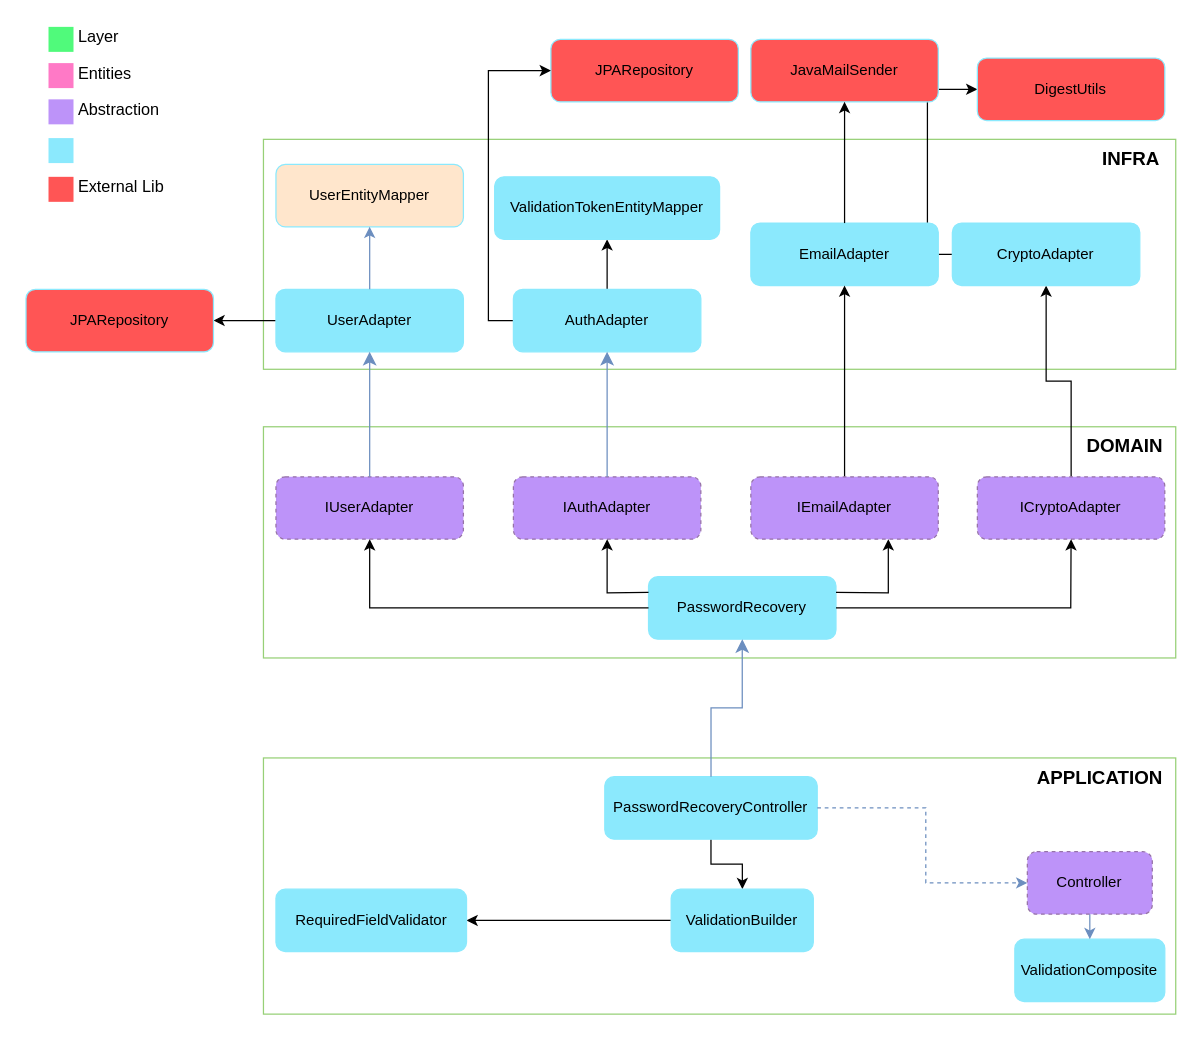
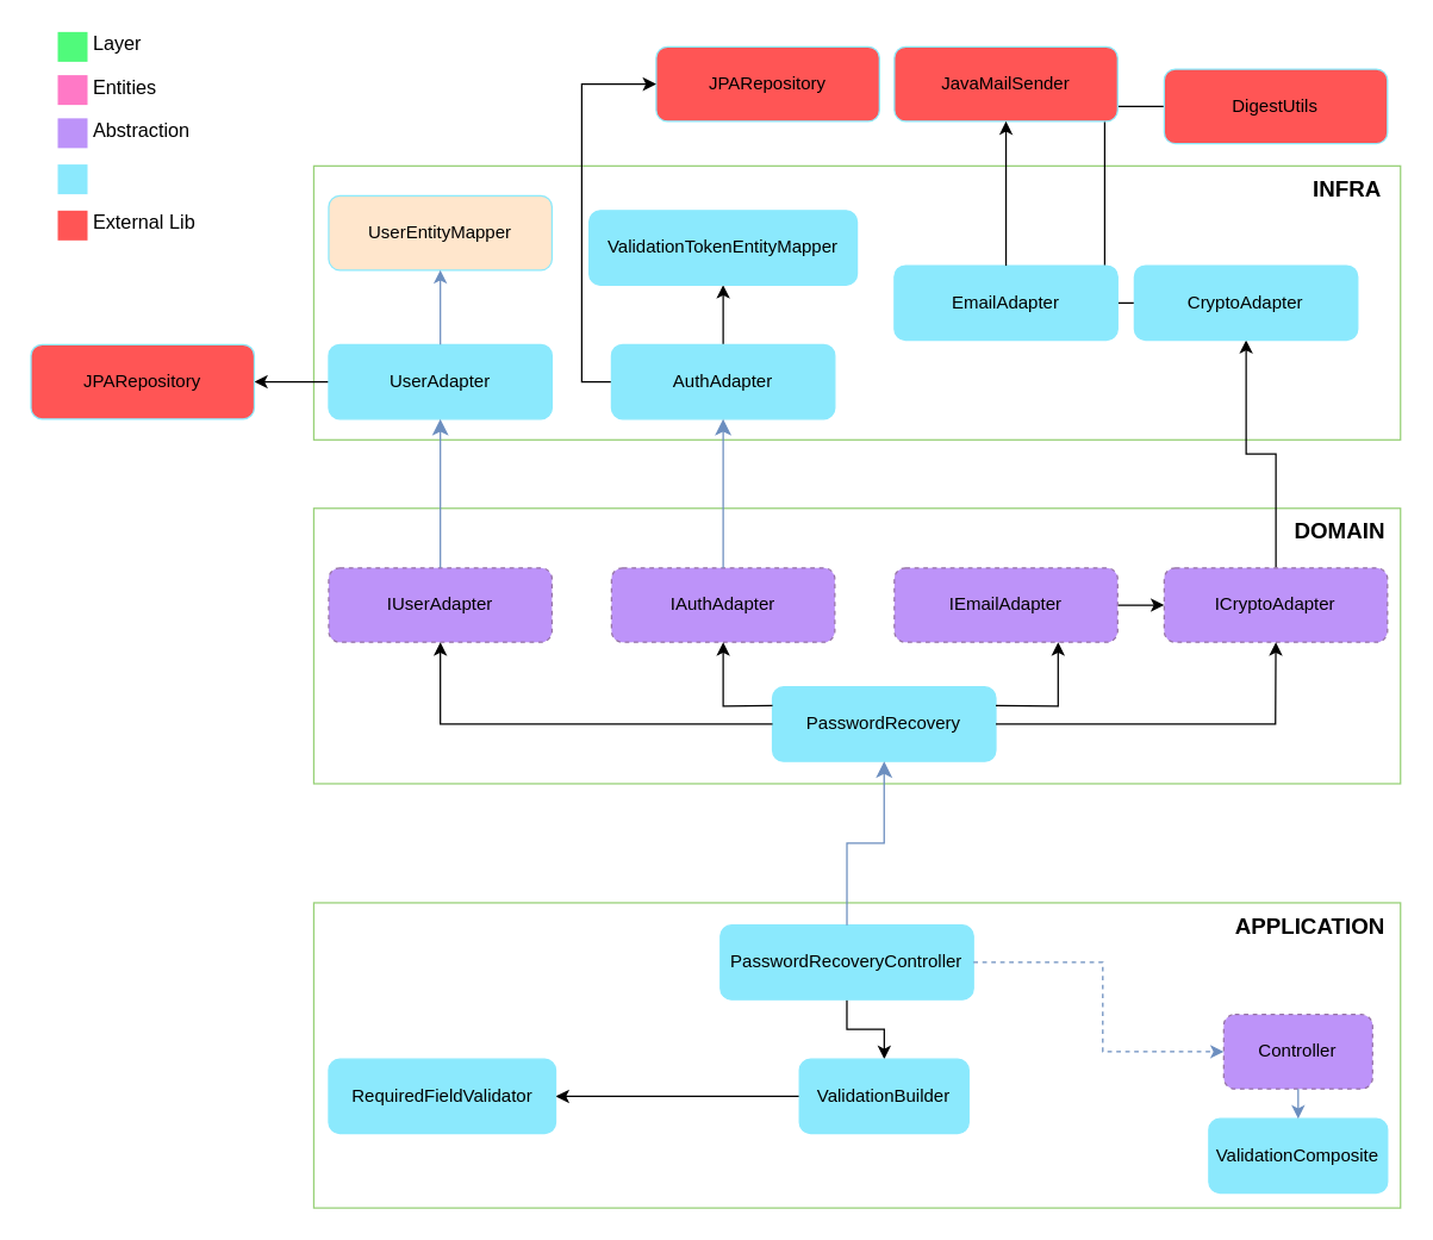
- <mxCell id="45" value="" style="edgeStyle=orthogonalEdgeStyle;rounded=0;orthogonalLoop=1;jettySize=auto;html=1;entryX=0;entryY=0.5;entryDx=0;entryDy=0;exitX=0;exitY=0.5;exitDx=0;exitDy=0;" edge="1" parent="1" source="46" target="57"><mxGeometry relative="1" as="geometry" /></mxCell>
+ <mxCell id="45" value="" style="edgeStyle=orthogonalEdgeStyle;rounded=0;orthogonalLoop=1;jettySize=auto;html=1;entryX=0;entryY=0.5;entryDx=0;entryDy=0;exitX=0;exitY=0.5;exitDx=0;exitDy=0;endArrow=none;" edge="1" parent="1" source="46" target="57"><mxGeometry relative="1" as="geometry" /></mxCell>
- <mxCell id="48" value="" style="edgeStyle=orthogonalEdgeStyle;rounded=0;orthogonalLoop=1;jettySize=auto;html=1;" parent="1" source="49" target="47" edge="1"><mxGeometry relative="1" as="geometry" /></mxCell>
+ <mxCell id="48" value="" style="edgeStyle=orthogonalEdgeStyle;rounded=0;orthogonalLoop=1;jettySize=auto;html=1;" parent="1" source="49" target="43" edge="1"><mxGeometry relative="1" as="geometry" /></mxCell>
